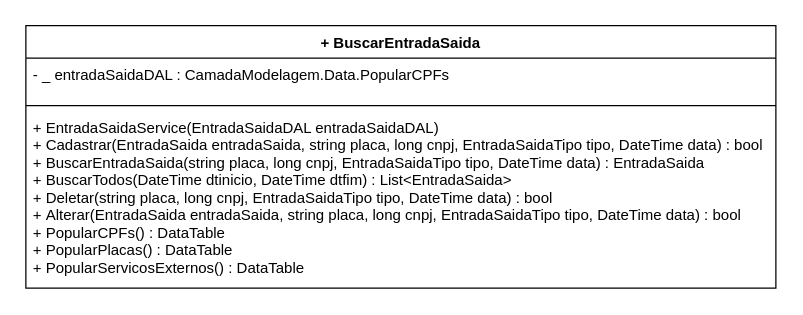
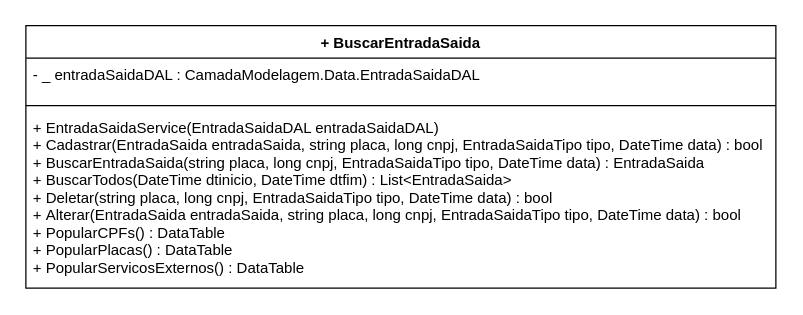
- <mxCell id="3" value="- _ entradaSaidaDAL : CamadaModelagem.Data.PopularCPFs" style="text;strokeColor=none;fillColor=none;align=left;verticalAlign=top;spacingLeft=4;spacingRight=4;overflow=hidden;rotatable=0;points=[[0,0.5],[1,0.5]];portConstraint=eastwest;" vertex="1" parent="2"><mxGeometry y="26" width="600" height="34" as="geometry" /></mxCell>
+ <mxCell id="3" value="- _ entradaSaidaDAL : CamadaModelagem.Data.EntradaSaidaDAL" style="text;strokeColor=none;fillColor=none;align=left;verticalAlign=top;spacingLeft=4;spacingRight=4;overflow=hidden;rotatable=0;points=[[0,0.5],[1,0.5]];portConstraint=eastwest;" vertex="1" parent="2"><mxGeometry y="26" width="600" height="34" as="geometry" /></mxCell>
